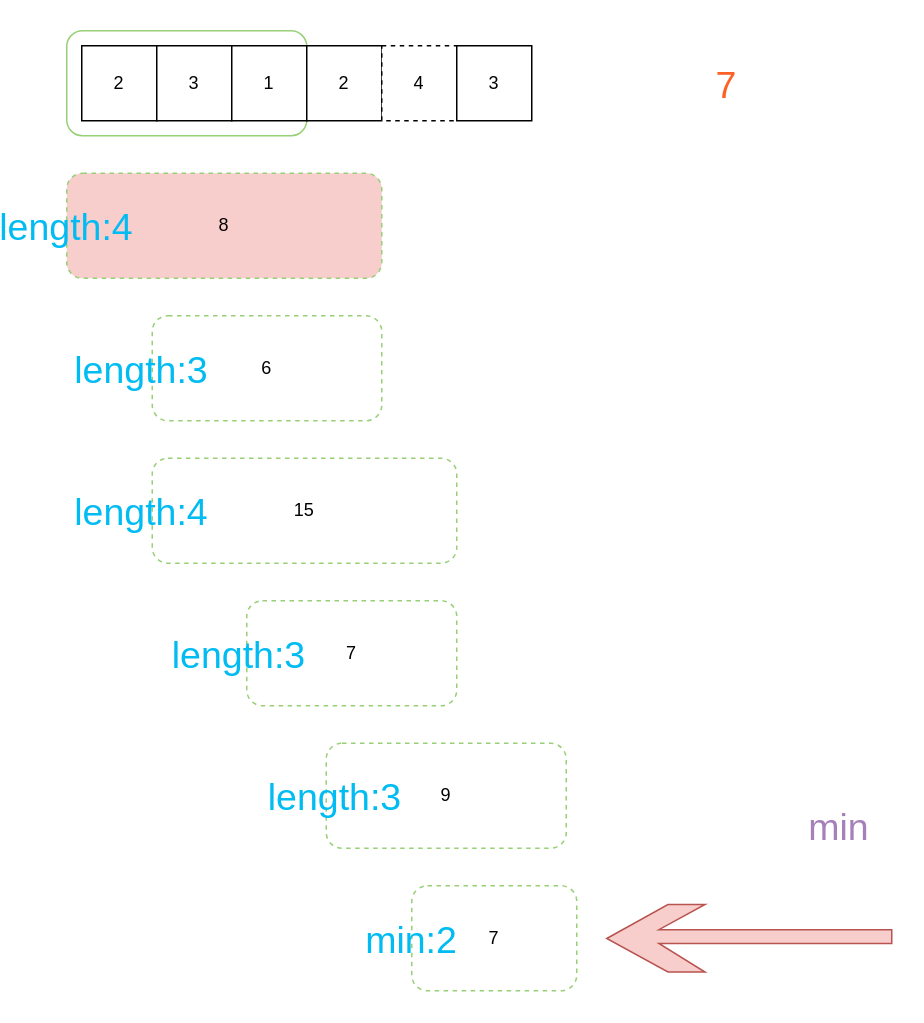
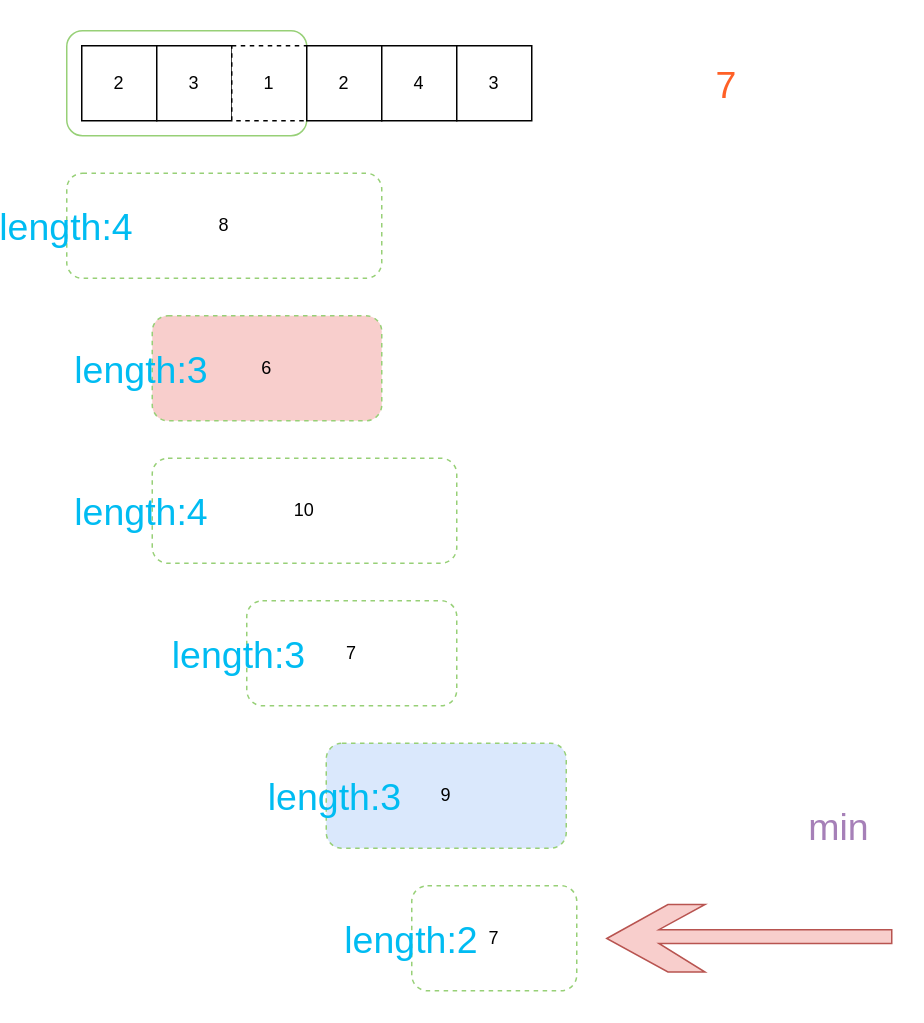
- <mxCell id="5" value="1" style="rounded=0;whiteSpace=wrap;html=1;" vertex="1" parent="1"><mxGeometry x="150" y="30" width="50" height="50" as="geometry" /></mxCell>
+ <mxCell id="5" value="1" style="rounded=0;whiteSpace=wrap;html=1;dashed=1;" vertex="1" parent="1"><mxGeometry x="150" y="30" width="50" height="50" as="geometry" /></mxCell>
- <mxCell id="7" value="4" style="rounded=0;whiteSpace=wrap;html=1;dashed=1;" vertex="1" parent="1"><mxGeometry x="250" y="30" width="50" height="50" as="geometry" /></mxCell>
+ <mxCell id="7" value="4" style="rounded=0;whiteSpace=wrap;html=1;" vertex="1" parent="1"><mxGeometry x="250" y="30" width="50" height="50" as="geometry" /></mxCell>
- <mxCell id="10" value="8" style="rounded=1;whiteSpace=wrap;html=1;strokeColor=#97D077;dashed=1;fillColor=#f8cecc;" vertex="1" parent="1"><mxGeometry x="40" y="115" width="210" height="70" as="geometry" /></mxCell>
+ <mxCell id="10" value="8" style="rounded=1;whiteSpace=wrap;html=1;strokeColor=#97D077;dashed=1;" vertex="1" parent="1"><mxGeometry x="40" y="115" width="210" height="70" as="geometry" /></mxCell>
- <mxCell id="11" value="6" style="rounded=1;whiteSpace=wrap;html=1;strokeColor=#97D077;dashed=1;" vertex="1" parent="1"><mxGeometry x="97" y="210" width="153" height="70" as="geometry" /></mxCell>
+ <mxCell id="11" value="6" style="rounded=1;whiteSpace=wrap;html=1;strokeColor=#97D077;dashed=1;fillColor=#f8cecc;" vertex="1" parent="1"><mxGeometry x="97" y="210" width="153" height="70" as="geometry" /></mxCell>
- <mxCell id="12" value="15" style="rounded=1;whiteSpace=wrap;html=1;strokeColor=#97D077;dashed=1;" vertex="1" parent="1"><mxGeometry x="97" y="305" width="203" height="70" as="geometry" /></mxCell>
+ <mxCell id="12" value="10" style="rounded=1;whiteSpace=wrap;html=1;strokeColor=#97D077;dashed=1;" vertex="1" parent="1"><mxGeometry x="97" y="305" width="203" height="70" as="geometry" /></mxCell>
- <mxCell id="14" value="9" style="rounded=1;whiteSpace=wrap;html=1;strokeColor=#97D077;dashed=1;" vertex="1" parent="1"><mxGeometry x="213" y="495" width="160" height="70" as="geometry" /></mxCell>
+ <mxCell id="14" value="9" style="rounded=1;whiteSpace=wrap;html=1;strokeColor=#97D077;dashed=1;fillColor=#dae8fc;" vertex="1" parent="1"><mxGeometry x="213" y="495" width="160" height="70" as="geometry" /></mxCell>
- <mxCell id="21" value="min:2" style="text;html=1;strokeColor=none;fillColor=none;align=center;verticalAlign=middle;whiteSpace=wrap;rounded=0;dashed=1;fontSize=25;fontColor=#00BCF2;" vertex="1" parent="1"><mxGeometry x="250" y="615" width="40" height="20" as="geometry" /></mxCell>
+ <mxCell id="21" value="length:2" style="text;html=1;strokeColor=none;fillColor=none;align=center;verticalAlign=middle;whiteSpace=wrap;rounded=0;dashed=1;fontSize=25;fontColor=#00BCF2;" vertex="1" parent="1"><mxGeometry x="250" y="615" width="40" height="20" as="geometry" /></mxCell>
